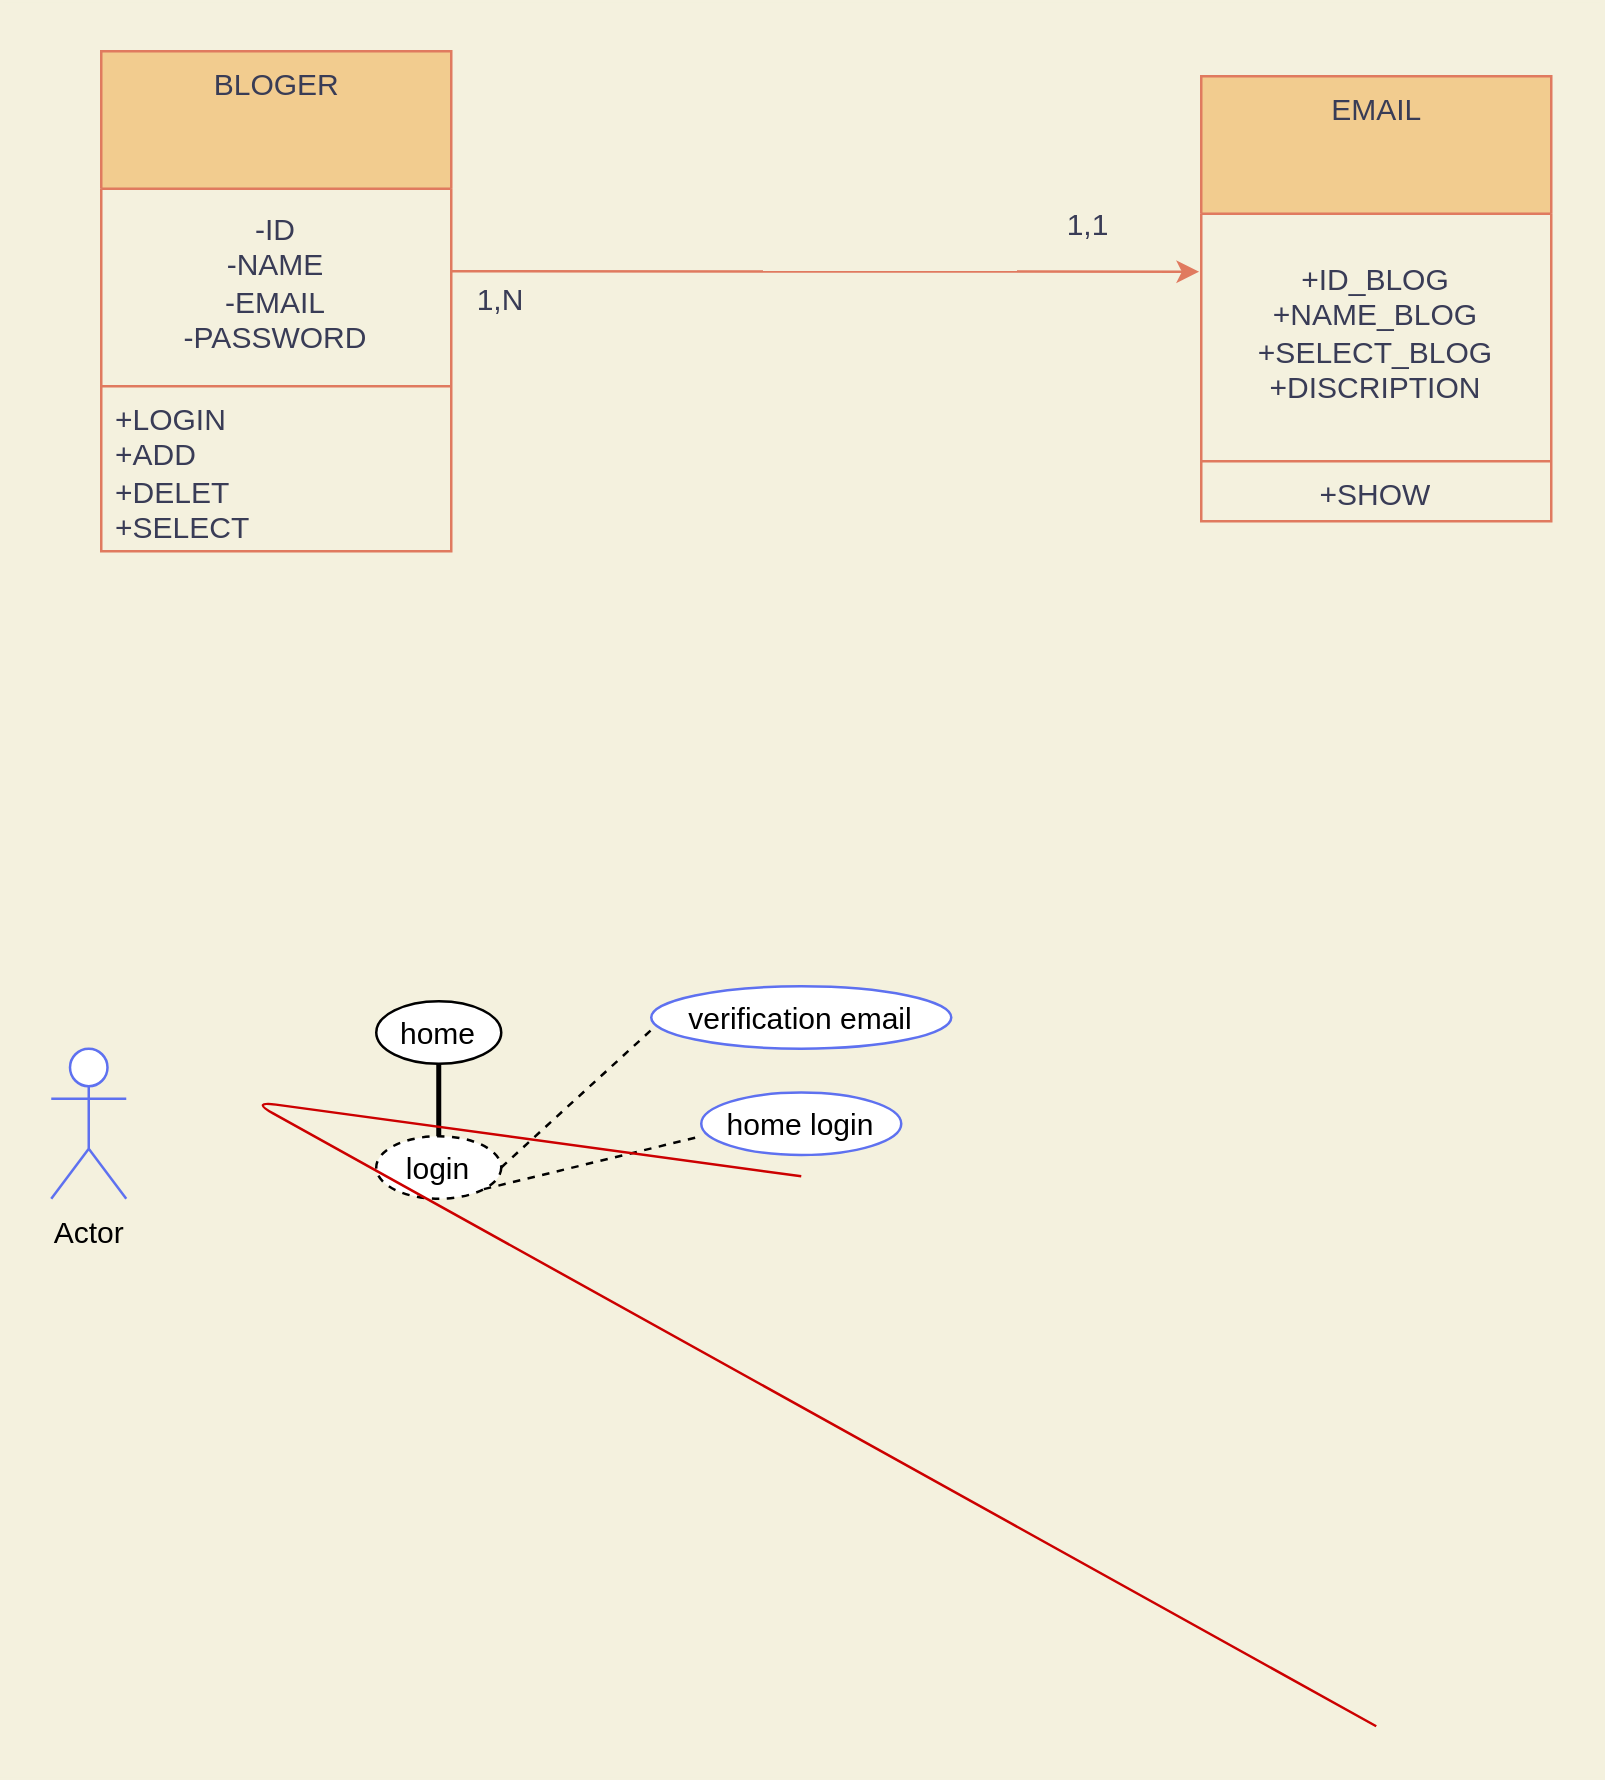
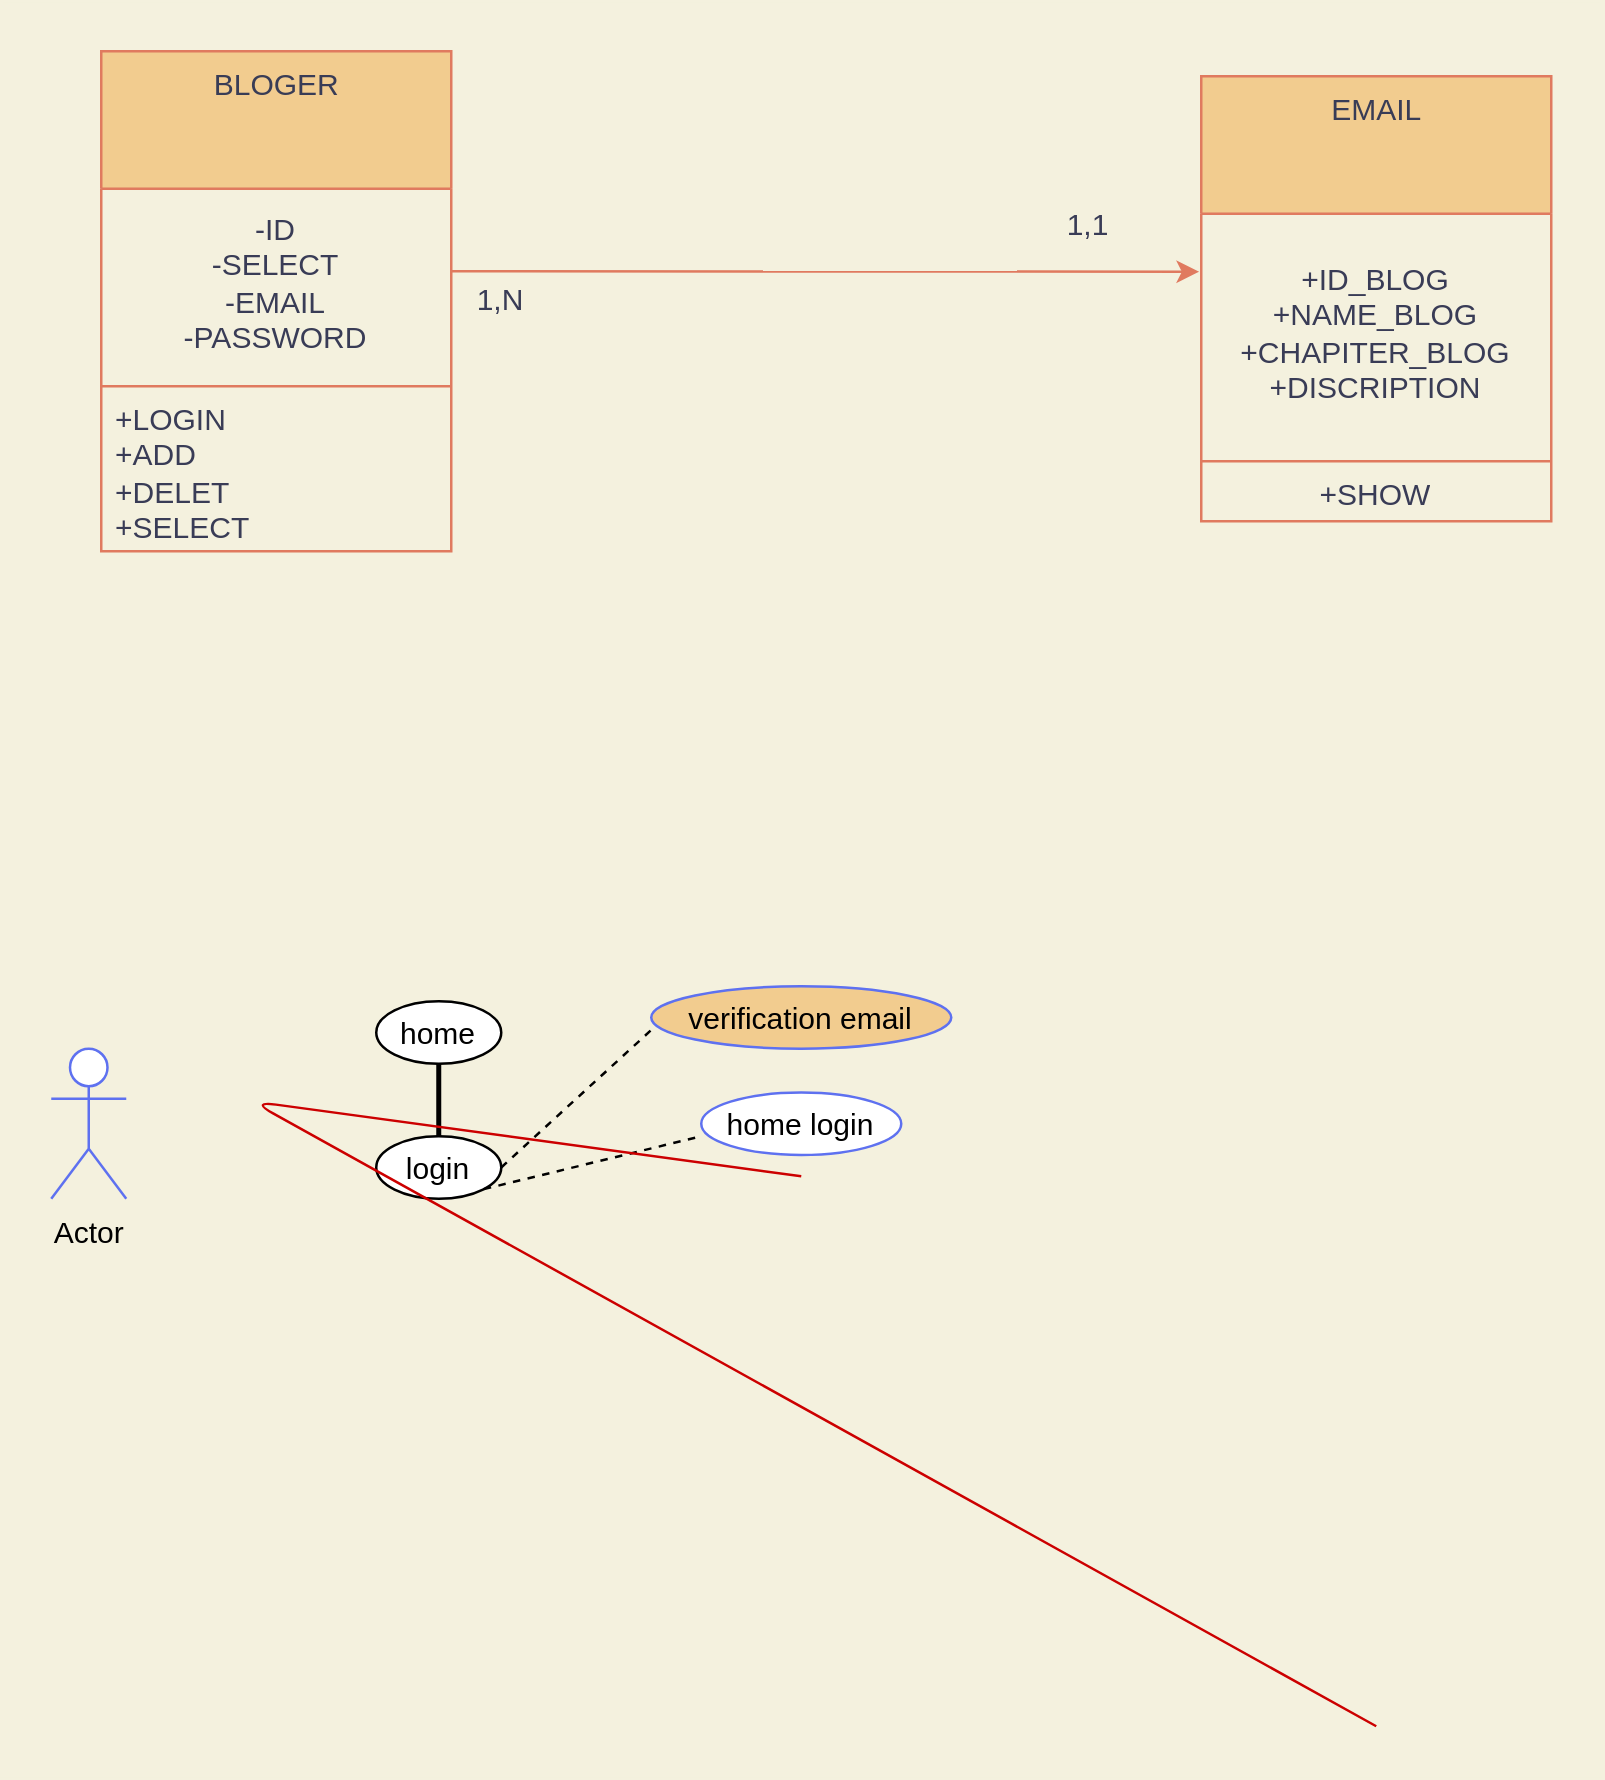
- <mxCell id="3" value="-ID&lt;br&gt;-NAME&lt;br&gt;-EMAIL&lt;br&gt;-PASSWORD" style="text;html=1;strokeColor=none;fillColor=none;align=center;verticalAlign=middle;spacingLeft=4;spacingRight=4;overflow=hidden;rotatable=0;points=[[0,0.5],[1,0.5]];portConstraint=eastwest;fontColor=#393C56;" parent="2" vertex="1"><mxGeometry y="55" width="140" height="75" as="geometry" /></mxCell>
+ <mxCell id="3" value="-ID&lt;br&gt;-SELECT&lt;br&gt;-EMAIL&lt;br&gt;-PASSWORD" style="text;html=1;strokeColor=none;fillColor=none;align=center;verticalAlign=middle;spacingLeft=4;spacingRight=4;overflow=hidden;rotatable=0;points=[[0,0.5],[1,0.5]];portConstraint=eastwest;fontColor=#393C56;" parent="2" vertex="1"><mxGeometry y="55" width="140" height="75" as="geometry" /></mxCell>
- <mxCell id="7" value="+ID_BLOG&lt;br&gt;+NAME_BLOG&lt;br&gt;+SELECT_BLOG&lt;br&gt;+DISCRIPTION" style="text;html=1;strokeColor=none;fillColor=none;align=center;verticalAlign=middle;spacingLeft=4;spacingRight=4;overflow=hidden;rotatable=0;points=[[0,0.5],[1,0.5]];portConstraint=eastwest;fontColor=#393C56;" parent="6" vertex="1"><mxGeometry y="55" width="140" height="95" as="geometry" /></mxCell>
+ <mxCell id="7" value="+ID_BLOG&lt;br&gt;+NAME_BLOG&lt;br&gt;+CHAPITER_BLOG&lt;br&gt;+DISCRIPTION" style="text;html=1;strokeColor=none;fillColor=none;align=center;verticalAlign=middle;spacingLeft=4;spacingRight=4;overflow=hidden;rotatable=0;points=[[0,0.5],[1,0.5]];portConstraint=eastwest;fontColor=#393C56;" parent="6" vertex="1"><mxGeometry y="55" width="140" height="95" as="geometry" /></mxCell>
- <mxCell id="16" value="verification email" style="ellipse;strokeColor=#5E71F0;" vertex="1" parent="1"><mxGeometry x="260" y="394" width="120" height="25" as="geometry" /></mxCell>
+ <mxCell id="16" value="verification email" style="ellipse;strokeColor=#5E71F0;fillColor=#f2cc8f;" vertex="1" parent="1"><mxGeometry x="260" y="394" width="120" height="25" as="geometry" /></mxCell>
- <mxCell id="13" value="login" style="ellipse;dashed=1;" vertex="1" parent="1"><mxGeometry x="150" y="454" width="50" height="25" as="geometry" /></mxCell>
+ <mxCell id="13" value="login" style="ellipse;" vertex="1" parent="1"><mxGeometry x="150" y="454" width="50" height="25" as="geometry" /></mxCell>
